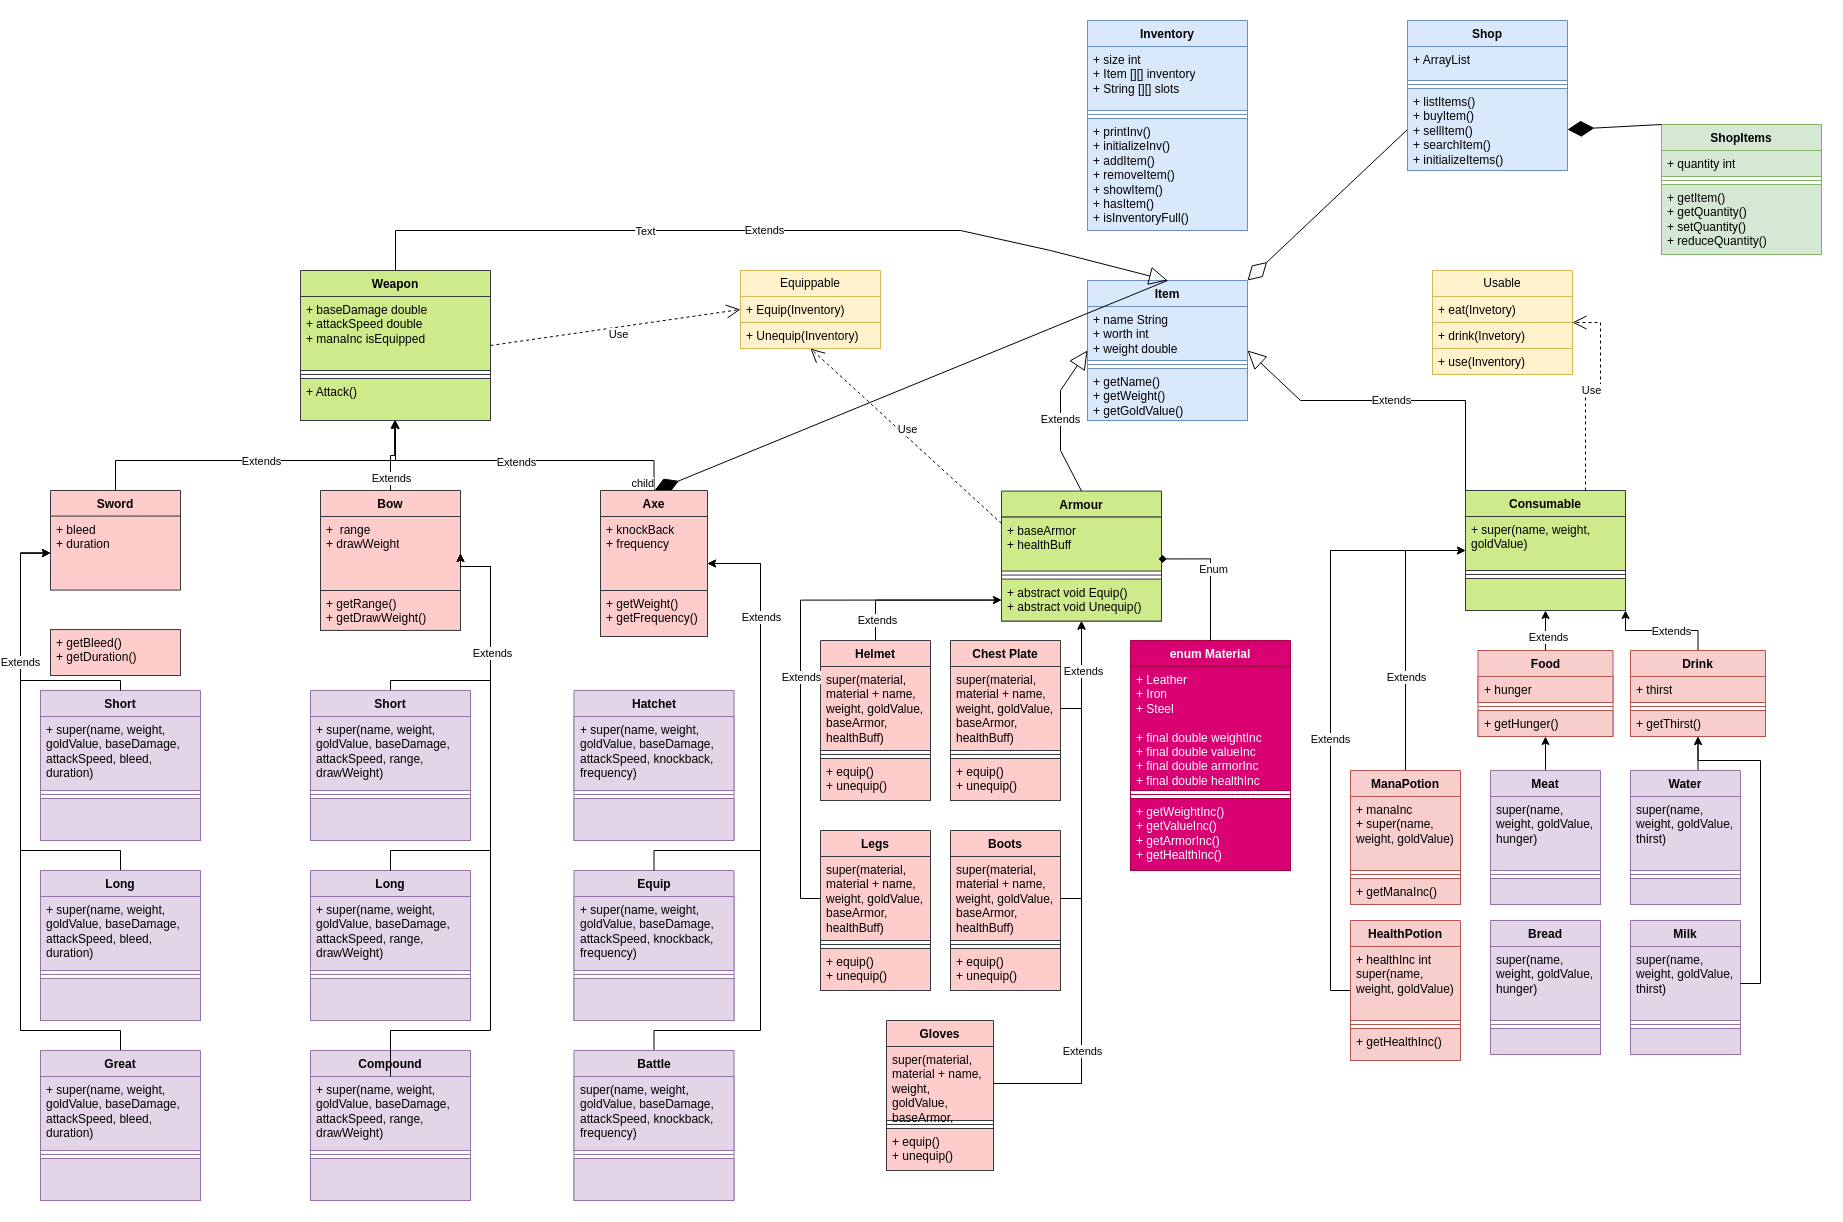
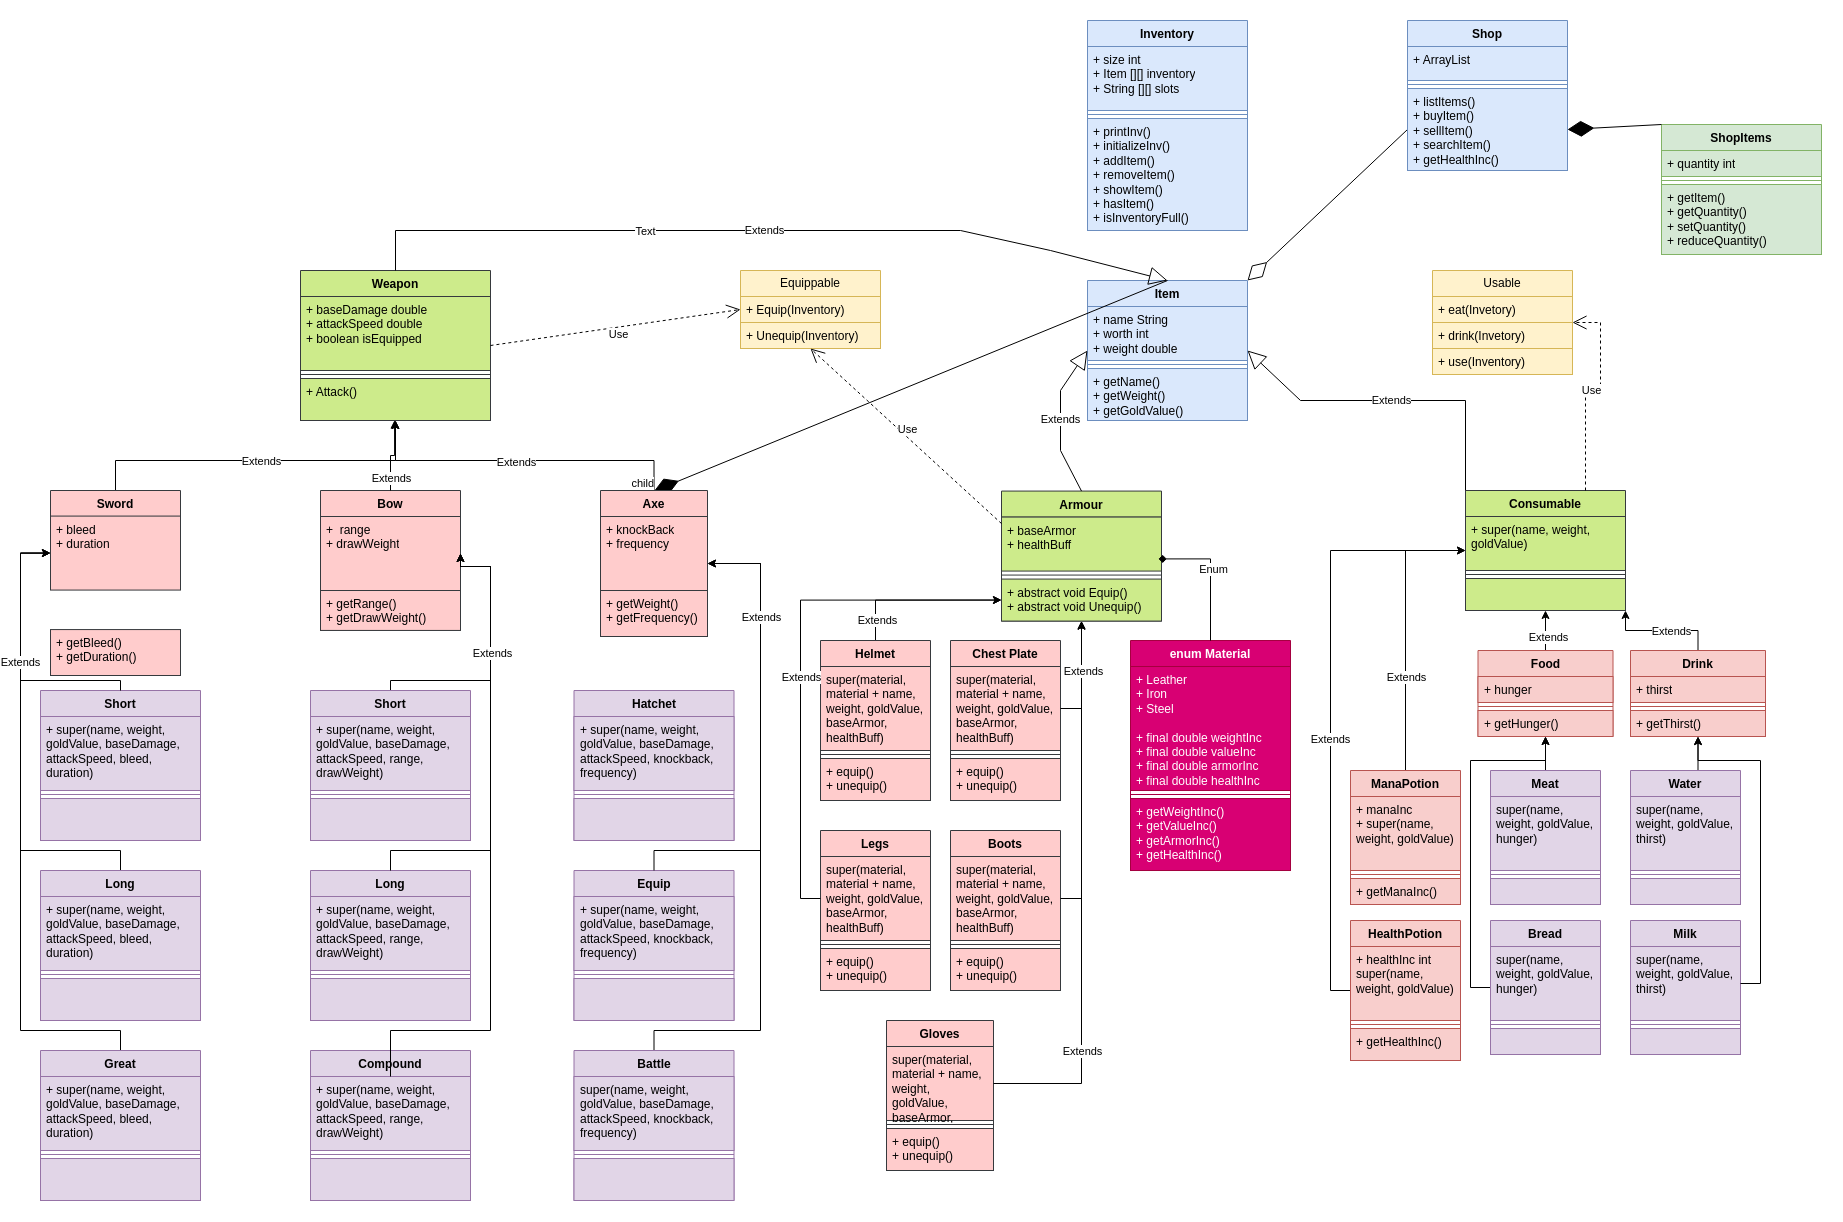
- <mxCell id="170" value="+ listItems()&lt;div&gt;+ buyItem()&lt;/div&gt;&lt;div&gt;+ sellItem()&lt;/div&gt;&lt;div&gt;+ searchItem()&lt;/div&gt;&lt;div&gt;+ initializeItems()&lt;/div&gt;" style="text;strokeColor=#6c8ebf;fillColor=#dae8fc;align=left;verticalAlign=top;spacingLeft=4;spacingRight=4;overflow=hidden;rotatable=0;points=[[0,0.5],[1,0.5]];portConstraint=eastwest;whiteSpace=wrap;html=1;" vertex="1" parent="167"><mxGeometry y="68" width="160" height="82" as="geometry" /></mxCell>
+ <mxCell id="170" value="+ listItems()&lt;div&gt;+ buyItem()&lt;/div&gt;&lt;div&gt;+ sellItem()&lt;/div&gt;&lt;div&gt;+ searchItem()&lt;/div&gt;&lt;div&gt;+ getHealthInc()&lt;/div&gt;" style="text;strokeColor=#6c8ebf;fillColor=#dae8fc;align=left;verticalAlign=top;spacingLeft=4;spacingRight=4;overflow=hidden;rotatable=0;points=[[0,0.5],[1,0.5]];portConstraint=eastwest;whiteSpace=wrap;html=1;" vertex="1" parent="167"><mxGeometry y="68" width="160" height="82" as="geometry" /></mxCell>
- <mxCell id="11" value="&lt;div&gt;+ baseDamage double&lt;/div&gt;&lt;div&gt;+ attackSpeed double&lt;/div&gt;&lt;div&gt;+ manaInc isEquipped&lt;/div&gt;" style="text;strokeColor=#36393d;fillColor=#cdeb8b;align=left;verticalAlign=top;spacingLeft=4;spacingRight=4;overflow=hidden;rotatable=0;points=[[0,0.5],[1,0.5]];portConstraint=eastwest;whiteSpace=wrap;html=1;" vertex="1" parent="10"><mxGeometry y="26" width="190" height="74" as="geometry" /></mxCell>
+ <mxCell id="11" value="&lt;div&gt;+ baseDamage double&lt;/div&gt;&lt;div&gt;+ attackSpeed double&lt;/div&gt;&lt;div&gt;+ boolean isEquipped&lt;/div&gt;" style="text;strokeColor=#36393d;fillColor=#cdeb8b;align=left;verticalAlign=top;spacingLeft=4;spacingRight=4;overflow=hidden;rotatable=0;points=[[0,0.5],[1,0.5]];portConstraint=eastwest;whiteSpace=wrap;html=1;" vertex="1" parent="10"><mxGeometry y="26" width="190" height="74" as="geometry" /></mxCell>
+ <mxCell id="122" style="edgeStyle=orthogonalEdgeStyle;rounded=0;orthogonalLoop=1;jettySize=auto;html=1;exitX=0;exitY=0.5;exitDx=0;exitDy=0;entryX=0.5;entryY=1;entryDx=0;entryDy=0;" edge="1" parent="1" source="123" target="173"><mxGeometry relative="1" as="geometry"><Array as="points"><mxPoint x="1470" y="987" /><mxPoint x="1470" y="760" /><mxPoint x="1545" y="760" /></Array></mxGeometry></mxCell>
